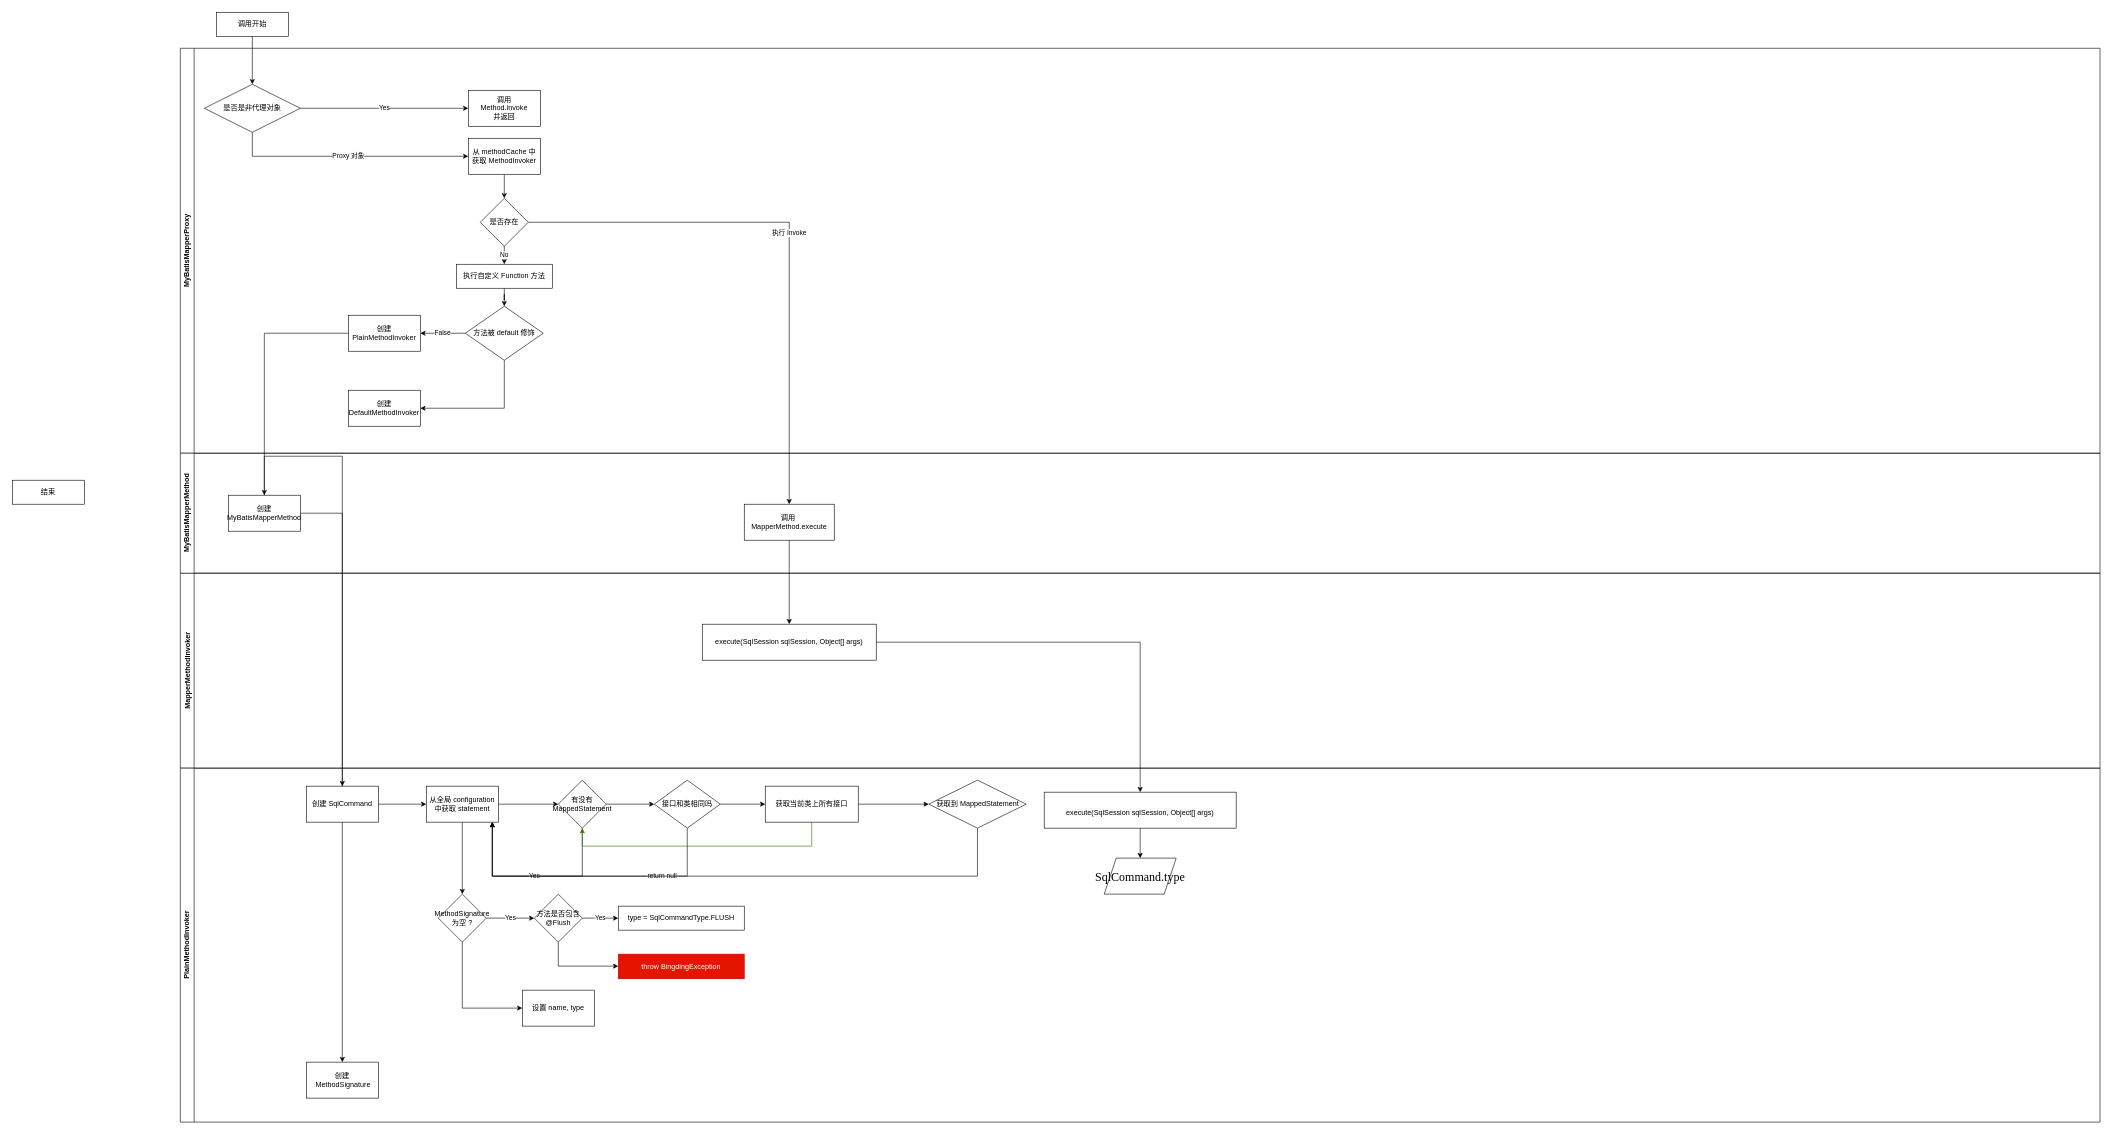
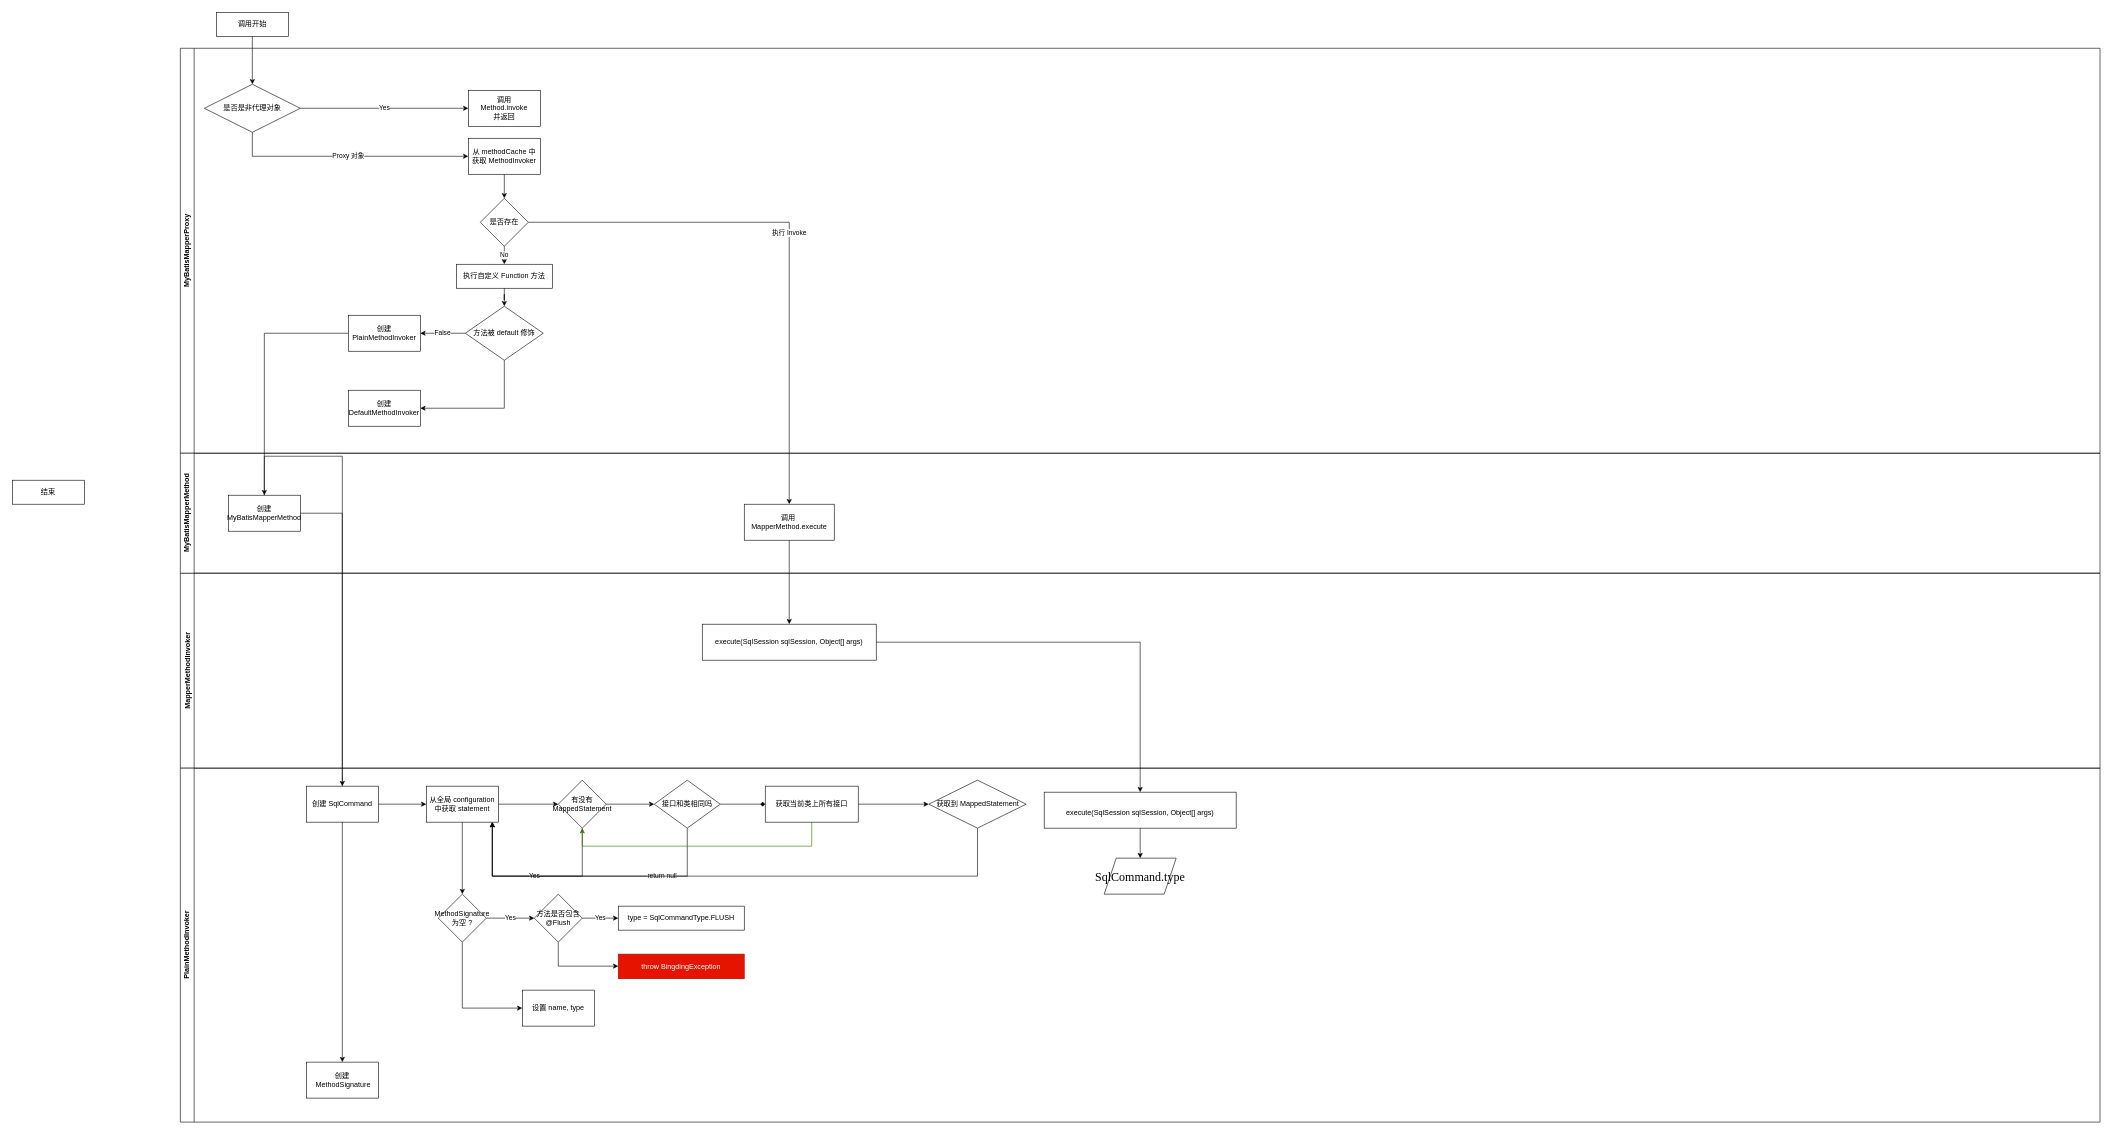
- <mxCell id="40" value="" style="edgeStyle=orthogonalEdgeStyle;rounded=0;orthogonalLoop=1;jettySize=auto;html=1;" edge="1" parent="30" source="41" target="44"><mxGeometry relative="1" as="geometry" /></mxCell>
+ <mxCell id="40" value="" style="edgeStyle=orthogonalEdgeStyle;rounded=0;orthogonalLoop=1;jettySize=auto;html=1;endArrow=diamond;" edge="1" parent="30" source="41" target="44"><mxGeometry relative="1" as="geometry" /></mxCell>
